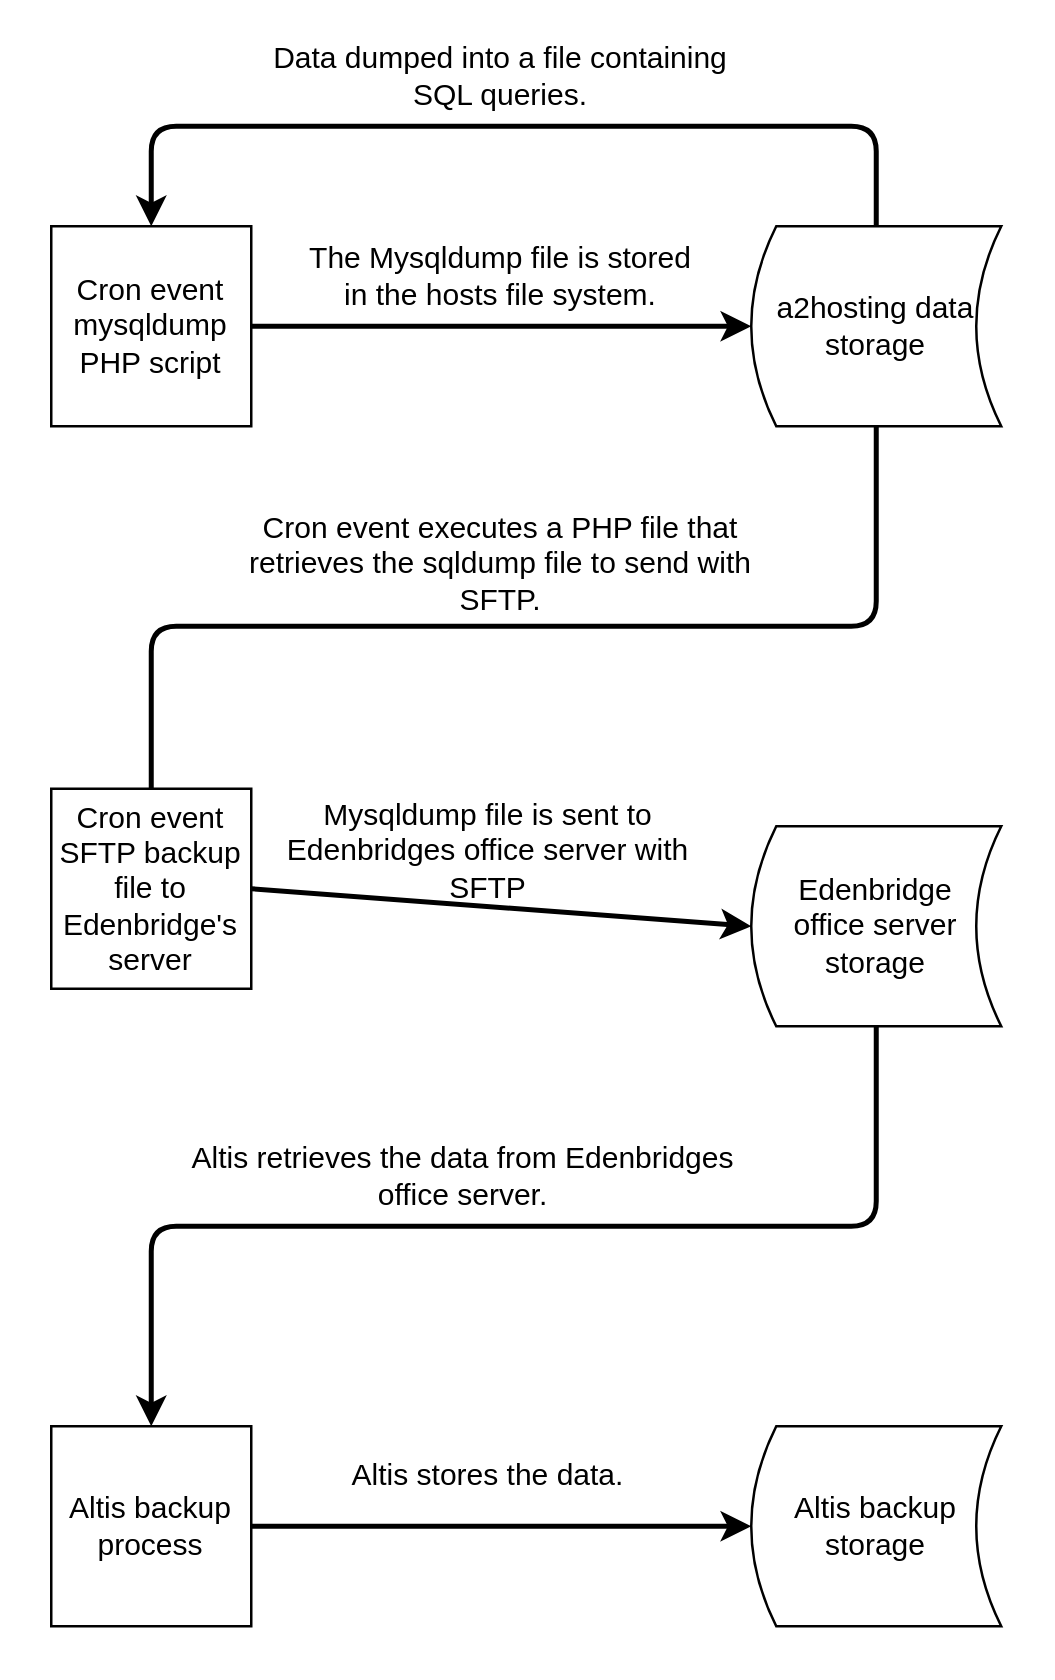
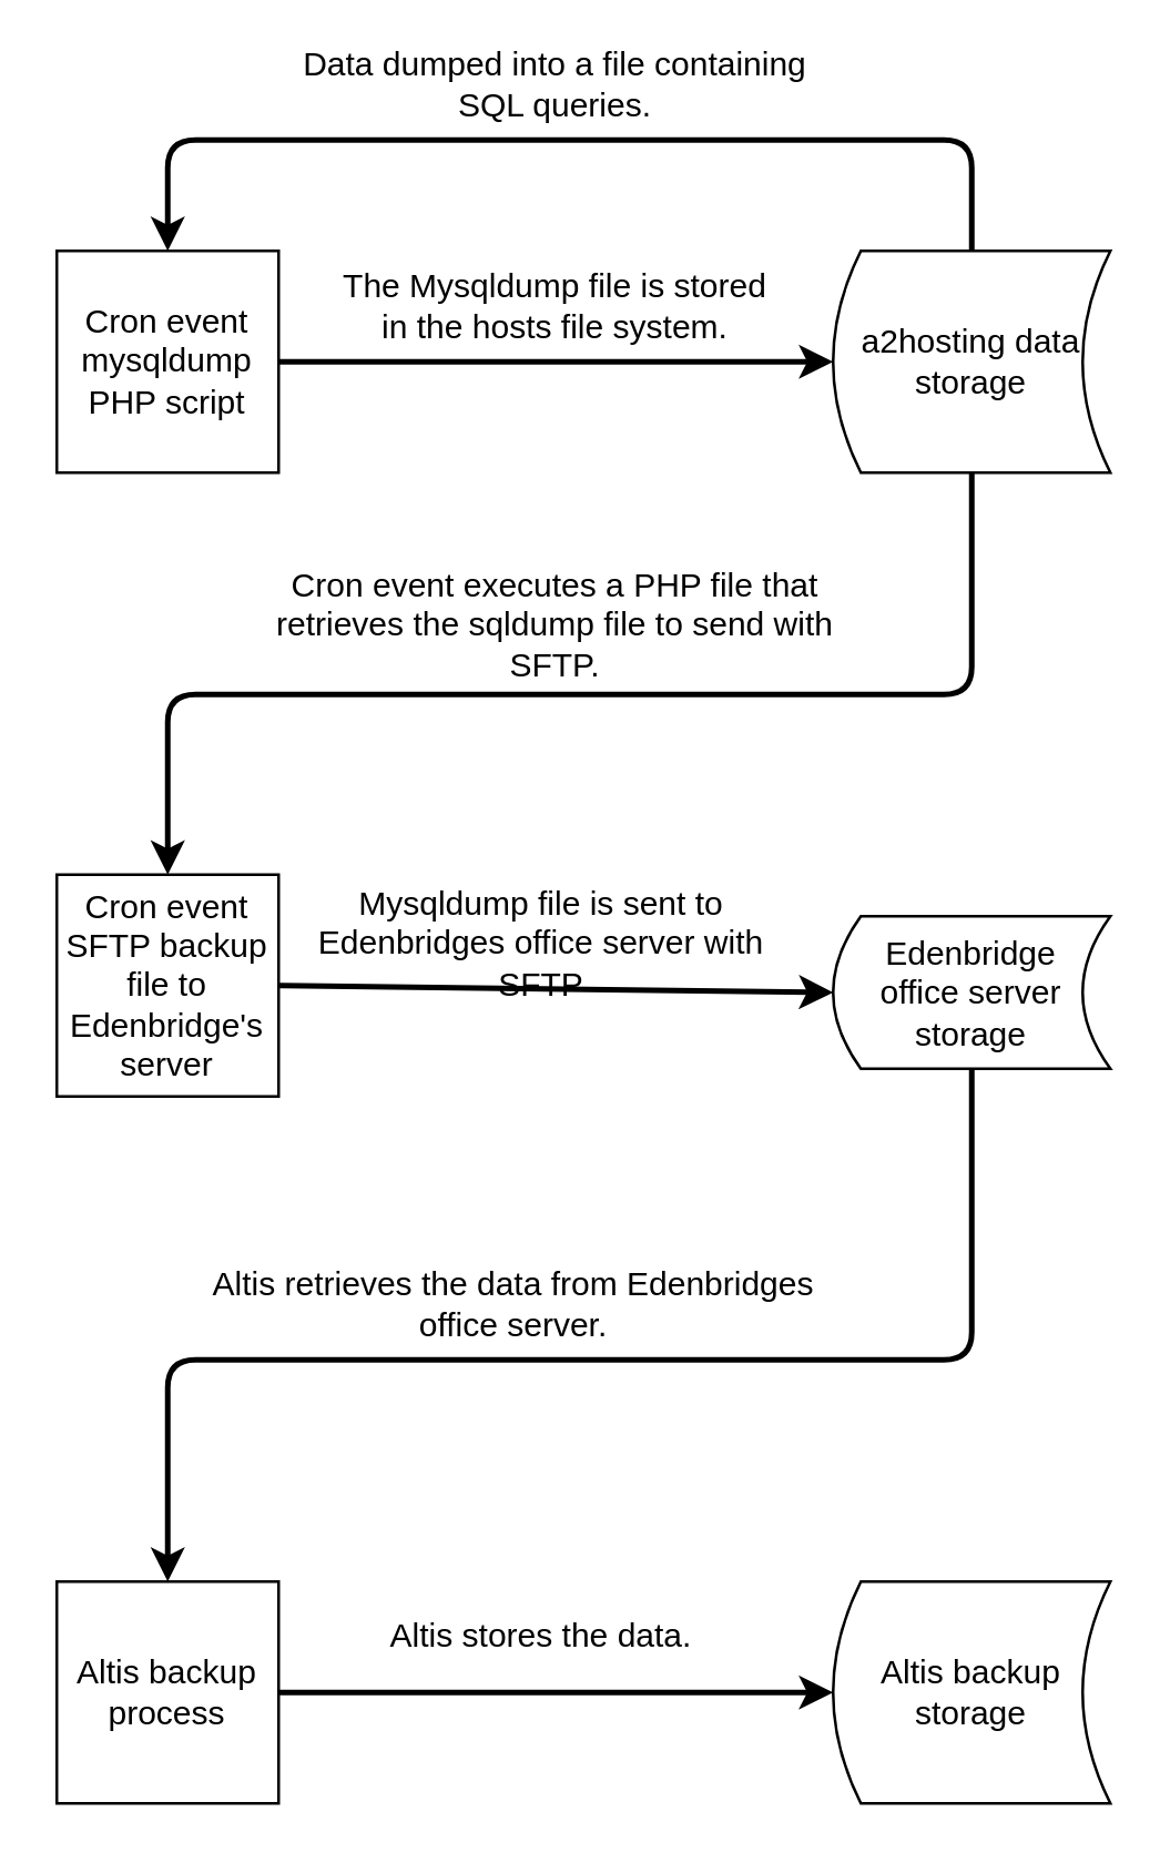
- <mxCell id="10" value="" style="endArrow=none;html=1;strokeWidth=2;exitX=0.5;exitY=1;exitDx=0;exitDy=0;entryX=0.5;entryY=0;entryDx=0;entryDy=0;" edge="1" parent="1" source="6" target="7"><mxGeometry width="50" height="50" relative="1" as="geometry"><mxPoint x="280" y="260" as="sourcePoint" /><mxPoint x="330" y="210" as="targetPoint" /><Array as="points"><mxPoint x="350" y="250" /><mxPoint x="60" y="250" /></Array></mxGeometry></mxCell>
+ <mxCell id="10" value="" style="endArrow=classic;html=1;strokeWidth=2;exitX=0.5;exitY=1;exitDx=0;exitDy=0;entryX=0.5;entryY=0;entryDx=0;entryDy=0;" edge="1" parent="1" source="6" target="7"><mxGeometry width="50" height="50" relative="1" as="geometry"><mxPoint x="280" y="260" as="sourcePoint" /><mxPoint x="330" y="210" as="targetPoint" /><Array as="points"><mxPoint x="350" y="250" /><mxPoint x="60" y="250" /></Array></mxGeometry></mxCell>
- <mxCell id="5" value="Edenbridge &lt;br&gt;office server&lt;br&gt;storage" style="shape=dataStorage;whiteSpace=wrap;html=1;" parent="1" vertex="1"><mxGeometry x="300" y="330" width="100" height="80" as="geometry" /></mxCell>
+ <mxCell id="5" value="Edenbridge &lt;br&gt;office server&lt;br&gt;storage" style="shape=dataStorage;whiteSpace=wrap;html=1;" parent="1" vertex="1"><mxGeometry x="300" y="330" width="100" height="55" as="geometry" /></mxCell>
